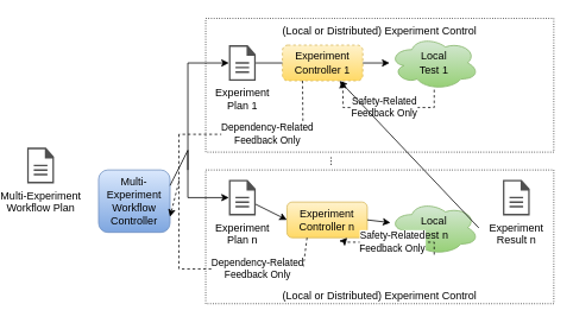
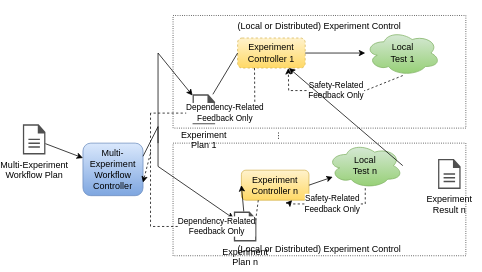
- <mxCell id="4" value="Experiment&lt;br&gt;Plan 1" style="sketch=0;pointerEvents=1;shadow=0;dashed=0;html=1;strokeColor=none;fillColor=#505050;labelPosition=center;verticalLabelPosition=bottom;verticalAlign=top;outlineConnect=0;align=center;shape=mxgraph.office.concepts.document;" parent="1" vertex="1"><mxGeometry x="246" y="50" width="30" height="40" as="geometry" /></mxCell>
+ <mxCell id="4" value="Experiment&lt;br&gt;Plan 1" style="sketch=0;pointerEvents=1;shadow=0;dashed=0;html=1;strokeColor=none;fillColor=#505050;labelPosition=center;verticalLabelPosition=bottom;verticalAlign=top;outlineConnect=0;align=center;shape=mxgraph.office.concepts.document;" parent="1" vertex="1"><mxGeometry x="246" y="125" width="30" height="40" as="geometry" /></mxCell>
- <mxCell id="8" value="Local&lt;br&gt;Test 1" style="ellipse;shape=cloud;whiteSpace=wrap;html=1;fillColor=#d5e8d4;gradientColor=#97d077;strokeColor=#82b366;" parent="1" vertex="1"><mxGeometry x="426" y="40" width="100" height="60" as="geometry" /></mxCell>
+ <mxCell id="8" value="Local&lt;br&gt;Test 1" style="ellipse;shape=cloud;whiteSpace=wrap;html=1;fillColor=#d5e8d4;gradientColor=#97d077;strokeColor=#82b366;" parent="1" vertex="1"><mxGeometry x="476" y="40" width="100" height="60" as="geometry" /></mxCell>
+ <mxCell id="18" value="" style="endArrow=classic;html=1;rounded=0;" parent="1" source="17" target="16" edge="1"><mxGeometry width="50" height="50" relative="1" as="geometry"><mxPoint x="10" y="182" as="sourcePoint" /><mxPoint x="90" y="181" as="targetPoint" /></mxGeometry></mxCell>
- <mxCell id="10" value="Experiment&lt;br&gt;Plan n" style="sketch=0;pointerEvents=1;shadow=0;dashed=0;html=1;strokeColor=none;fillColor=#505050;labelPosition=center;verticalLabelPosition=bottom;verticalAlign=top;outlineConnect=0;align=center;shape=mxgraph.office.concepts.document;" parent="1" vertex="1"><mxGeometry x="246" y="201" width="30" height="40" as="geometry" /></mxCell>
+ <mxCell id="10" value="Experiment&lt;br&gt;Plan n" style="sketch=0;pointerEvents=1;shadow=0;dashed=0;html=1;strokeColor=none;fillColor=#505050;labelPosition=center;verticalLabelPosition=bottom;verticalAlign=top;outlineConnect=0;align=center;shape=mxgraph.office.concepts.document;" parent="1" vertex="1"><mxGeometry x="301" y="281" width="30" height="40" as="geometry" /></mxCell>
- <mxCell id="26" value="Experiment&lt;br&gt;Result n" style="sketch=0;pointerEvents=1;shadow=0;dashed=0;html=1;strokeColor=none;fillColor=#505050;labelPosition=center;verticalLabelPosition=bottom;verticalAlign=top;outlineConnect=0;align=center;shape=mxgraph.office.concepts.document;" parent="1" vertex="1"><mxGeometry x="553" y="201" width="30" height="40" as="geometry" /></mxCell>
+ <mxCell id="26" value="Experiment&lt;br&gt;Result n" style="sketch=0;pointerEvents=1;shadow=0;dashed=0;html=1;strokeColor=none;fillColor=#505050;labelPosition=center;verticalLabelPosition=bottom;verticalAlign=top;outlineConnect=0;align=center;shape=mxgraph.office.concepts.document;" parent="1" vertex="1"><mxGeometry x="573" y="211" width="30" height="40" as="geometry" /></mxCell>
- <mxCell id="14" value="Local&lt;br&gt;Test n" style="ellipse;shape=cloud;whiteSpace=wrap;html=1;fillColor=#d5e8d4;gradientColor=#97d077;strokeColor=#82b366;" parent="1" vertex="1"><mxGeometry x="426" y="225" width="100" height="60" as="geometry" /></mxCell>
+ <mxCell id="14" value="Local&lt;br&gt;Test n" style="ellipse;shape=cloud;whiteSpace=wrap;html=1;fillColor=#d5e8d4;gradientColor=#97d077;strokeColor=#82b366;" parent="1" vertex="1"><mxGeometry x="426" y="190" width="100" height="60" as="geometry" /></mxCell>
